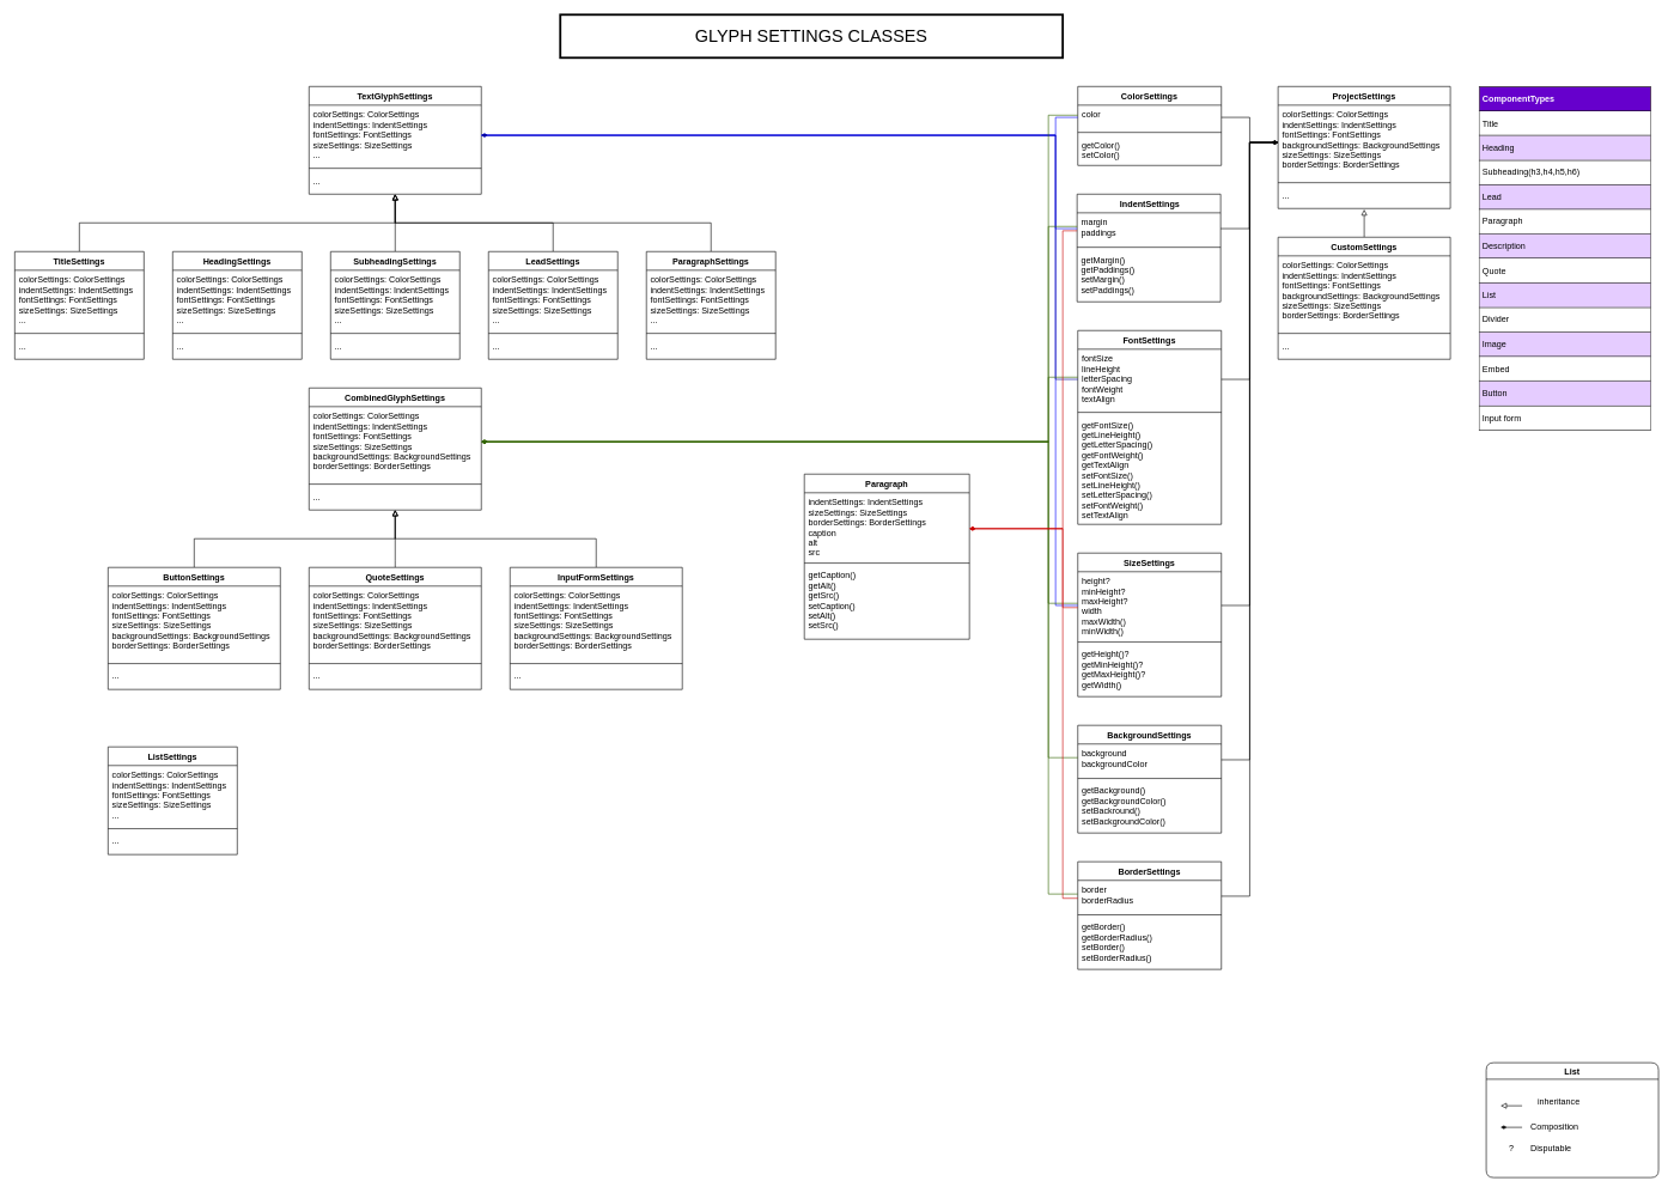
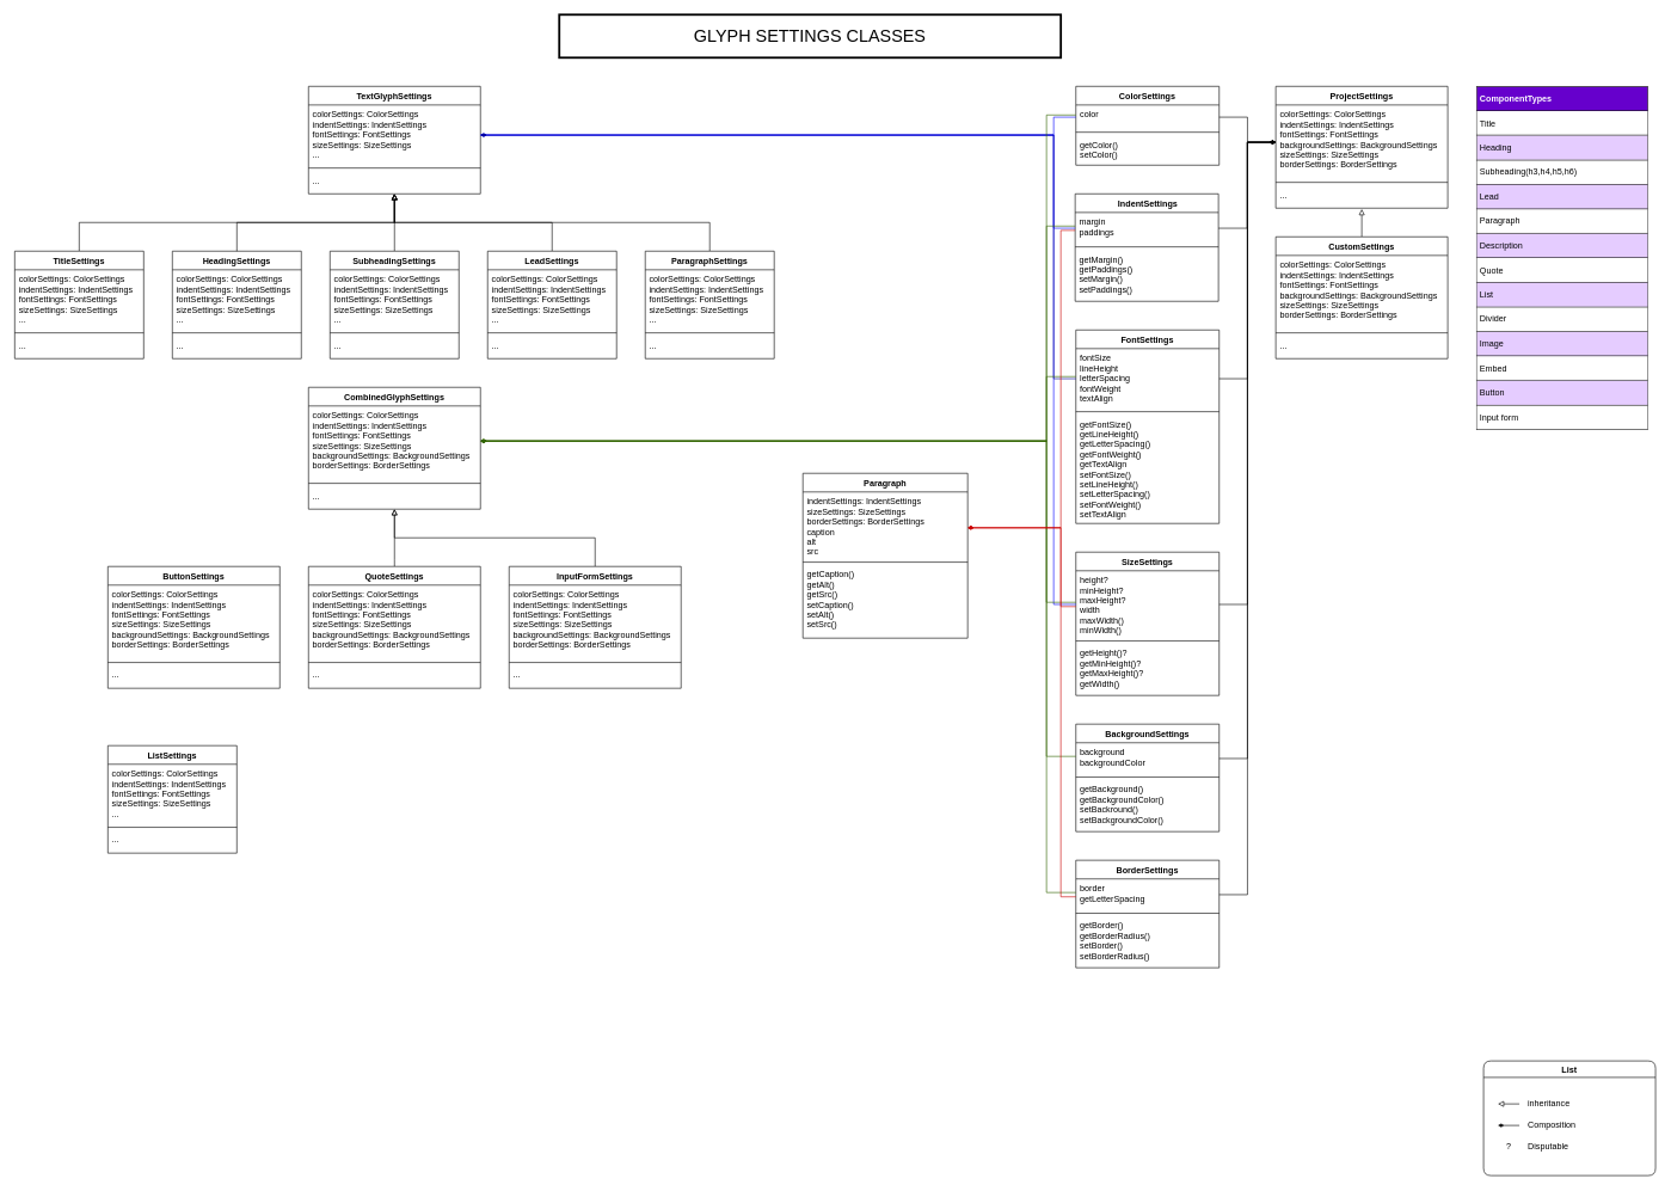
+ <mxCell id="69" style="edgeStyle=orthogonalEdgeStyle;rounded=0;orthogonalLoop=1;jettySize=auto;html=1;entryX=0.5;entryY=0;entryDx=0;entryDy=0;startArrow=block;startFill=0;endArrow=none;endFill=0;strokeColor=#000000;" parent="1" source="34" target="61" edge="1"><mxGeometry relative="1" as="geometry"><Array as="points"><mxPoint x="550" y="310" /><mxPoint x="330" y="310" /></Array></mxGeometry></mxCell>
- <mxCell id="15" style="edgeStyle=orthogonalEdgeStyle;rounded=0;orthogonalLoop=1;jettySize=auto;html=1;entryX=0.5;entryY=0;entryDx=0;entryDy=0;startArrow=block;startFill=0;endArrow=none;endFill=0;strokeColor=#000000;" parent="1" source="18" target="82" edge="1"><mxGeometry relative="1" as="geometry"><Array as="points"><mxPoint x="550" y="750" /><mxPoint x="270" y="750" /></Array></mxGeometry></mxCell>
- <mxCell id="11" value="border&#10;borderRadius" style="text;strokeColor=none;fillColor=none;align=left;verticalAlign=top;spacingLeft=4;spacingRight=4;overflow=hidden;rotatable=0;points=[[0,0.5],[1,0.5]];portConstraint=eastwest;fontStyle=0" parent="10" vertex="1"><mxGeometry y="26" width="200" height="44" as="geometry" /></mxCell>
+ <mxCell id="11" value="border&#10;getLetterSpacing" style="text;strokeColor=none;fillColor=none;align=left;verticalAlign=top;spacingLeft=4;spacingRight=4;overflow=hidden;rotatable=0;points=[[0,0.5],[1,0.5]];portConstraint=eastwest;fontStyle=0" parent="10" vertex="1"><mxGeometry y="26" width="200" height="44" as="geometry" /></mxCell>
- <mxCell id="96" value="inheritance" style="text;html=1;strokeColor=none;fillColor=none;align=left;verticalAlign=middle;whiteSpace=wrap;rounded=0;" parent="94" vertex="1"><mxGeometry x="70" y="45" width="90" height="20" as="geometry" /></mxCell>
+ <mxCell id="96" value="inheritance" style="text;html=1;strokeColor=none;fillColor=none;align=left;verticalAlign=middle;whiteSpace=wrap;rounded=0;" parent="94" vertex="1"><mxGeometry x="60" y="50" width="90" height="20" as="geometry" /></mxCell>
